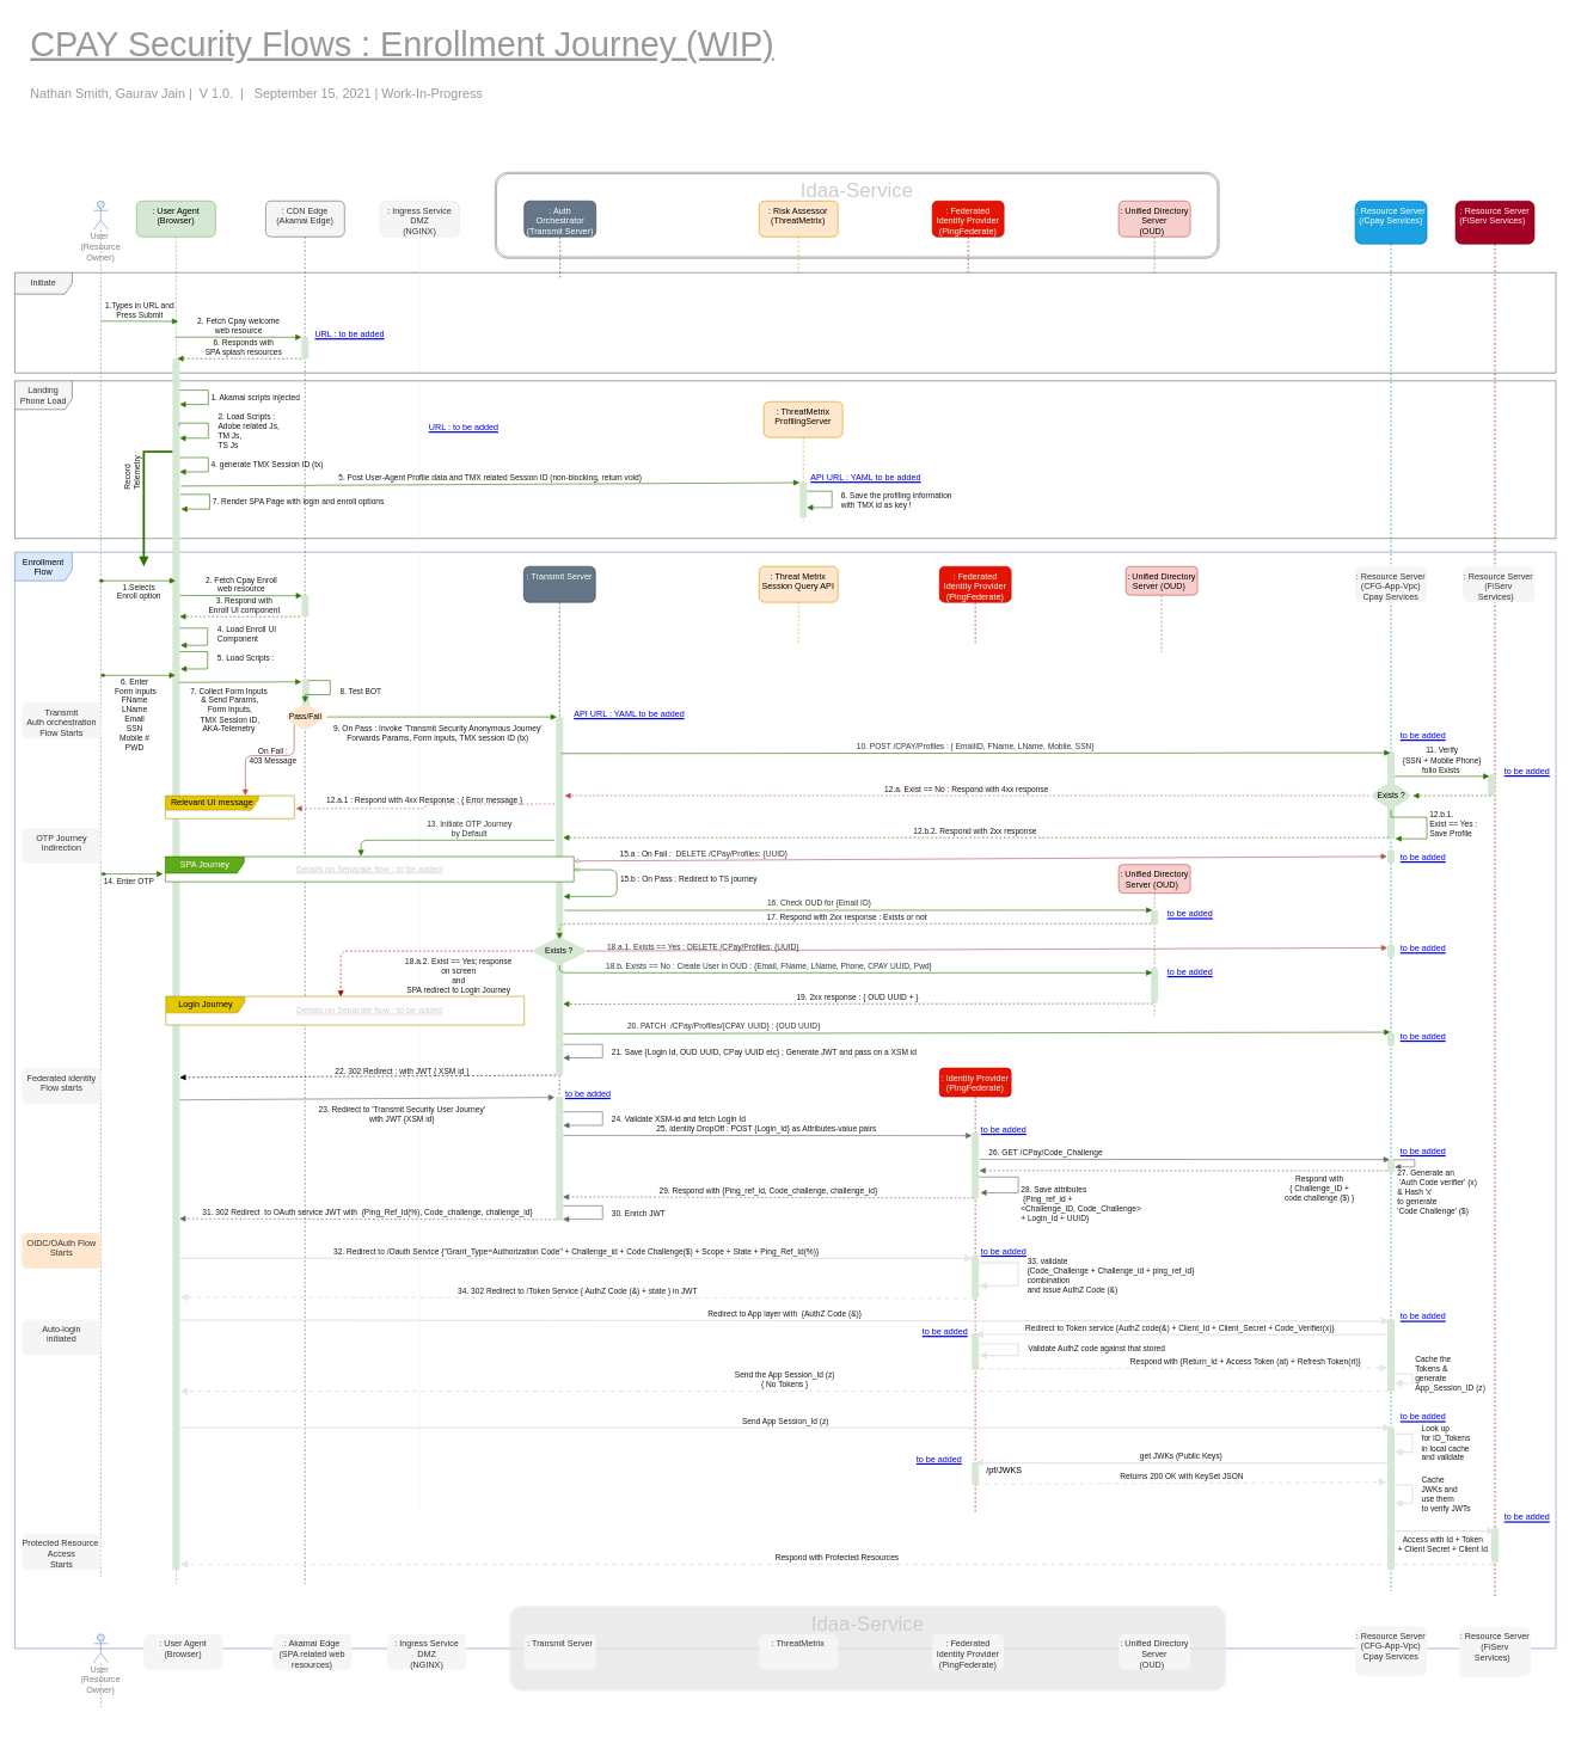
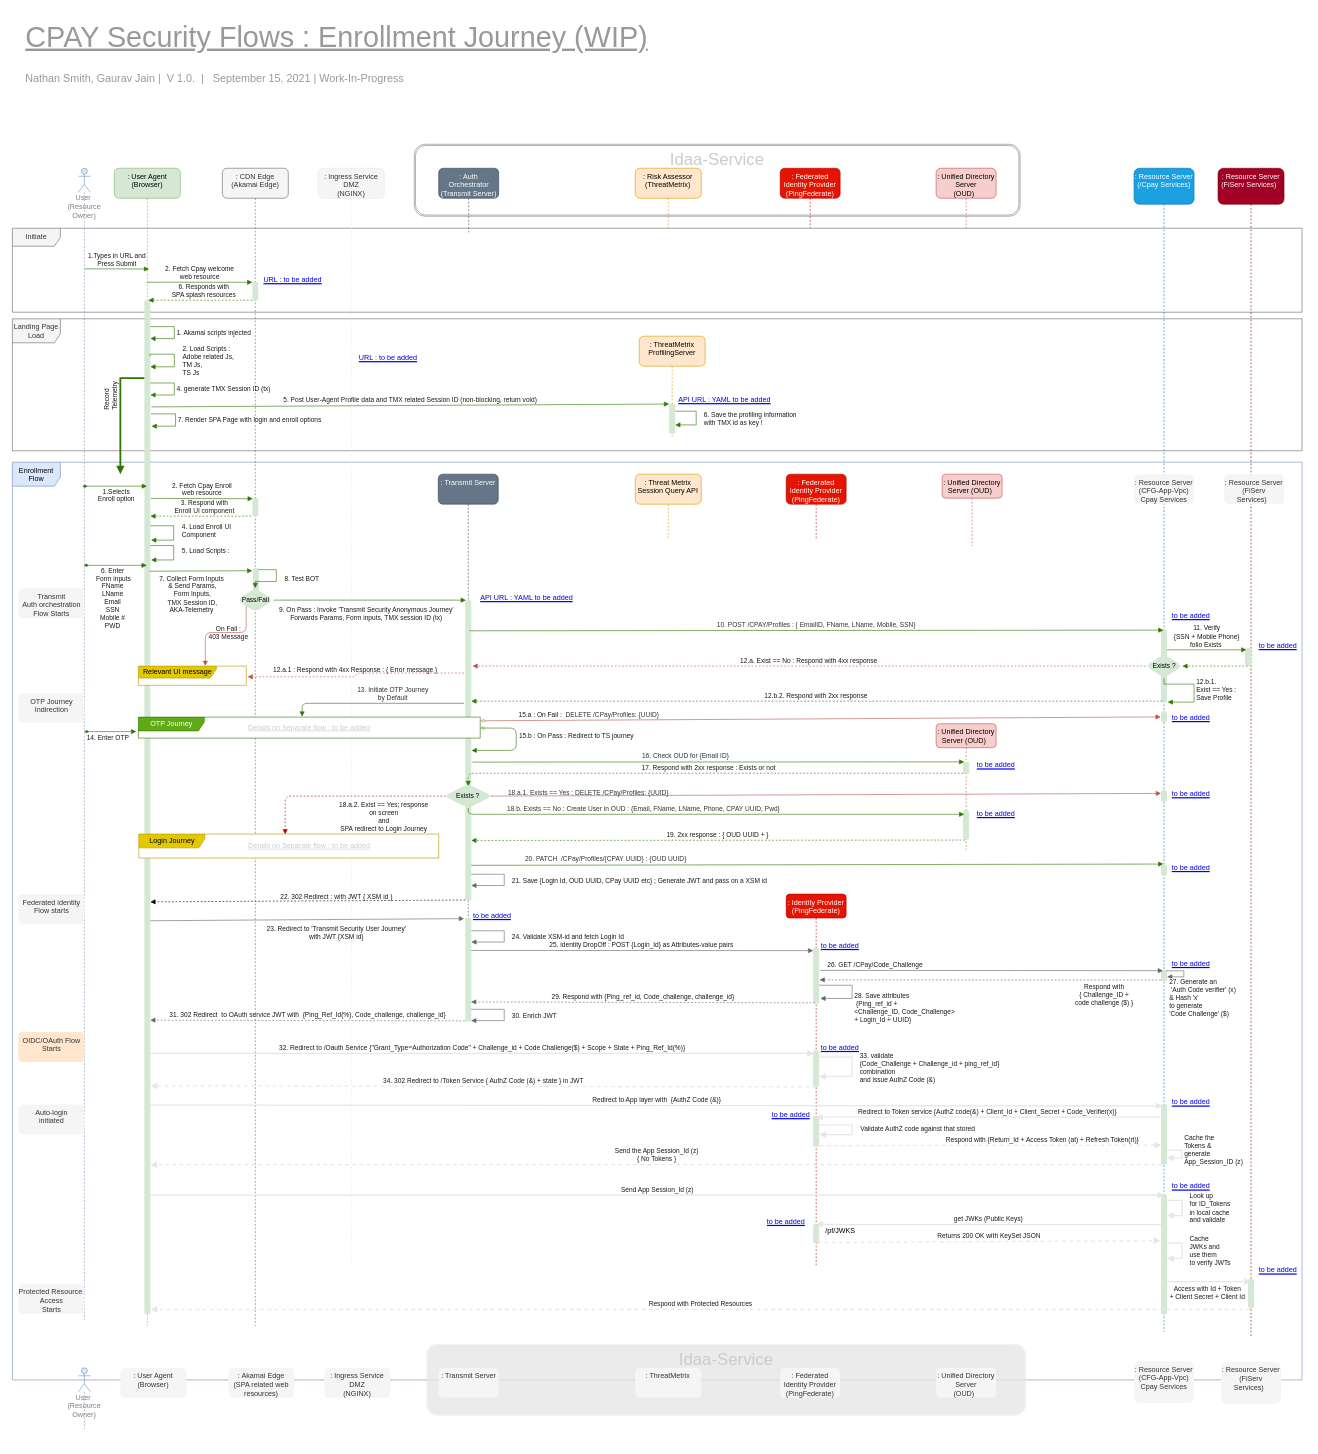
- <mxCell id="7" value="Landing Phone Load" style="shape=umlFrame;whiteSpace=wrap;html=1;rounded=1;shadow=0;glass=0;sketch=0;strokeWidth=1;verticalAlign=top;width=80;height=40;fillColor=#f5f5f5;strokeColor=#666666;swimlaneFillColor=#ffffff;fontColor=#333333;" parent="1" vertex="1"><mxGeometry x="20" y="511" width="2150" height="220" as="geometry" /></mxCell>
+ <mxCell id="7" value="Landing Page Load" style="shape=umlFrame;whiteSpace=wrap;html=1;rounded=1;shadow=0;glass=0;sketch=0;strokeWidth=1;verticalAlign=top;width=80;height=40;fillColor=#f5f5f5;strokeColor=#666666;swimlaneFillColor=#ffffff;fontColor=#333333;" parent="1" vertex="1"><mxGeometry x="20" y="511" width="2150" height="220" as="geometry" /></mxCell>
- <mxCell id="86" value="&lt;font style=&quot;font-size: 11px&quot;&gt;Pass/Fail&lt;/font&gt;" style="rhombus;whiteSpace=wrap;html=1;rounded=1;labelBackgroundColor=none;fillColor=#ffe6cc;strokeColor=none;" parent="1" vertex="1"><mxGeometry x="394.5" y="960" width="61" height="40" as="geometry" /></mxCell>
+ <mxCell id="86" value="&lt;font style=&quot;font-size: 11px&quot;&gt;Pass/Fail&lt;/font&gt;" style="rhombus;whiteSpace=wrap;html=1;rounded=1;labelBackgroundColor=none;fillColor=#d5e8d4;strokeColor=none;" parent="1" vertex="1"><mxGeometry x="394.5" y="960" width="61" height="40" as="geometry" /></mxCell>
- <mxCell id="85" value="SPA Journey" style="shape=umlFrame;tabPosition=left;html=1;boundedLbl=1;labelInHeader=1;width=110;height=23;rounded=1;strokeWidth=1;swimlaneFillColor=#ffffff;fillColor=#60a917;strokeColor=#2D7600;fontColor=#ffffff;" parent="1" vertex="1"><mxGeometry x="230" y="1175" width="570" height="35" as="geometry" /></mxCell>
+ <mxCell id="85" value="OTP Journey" style="shape=umlFrame;tabPosition=left;html=1;boundedLbl=1;labelInHeader=1;width=110;height=23;rounded=1;strokeWidth=1;swimlaneFillColor=#ffffff;fillColor=#60a917;strokeColor=#2D7600;fontColor=#ffffff;" parent="1" vertex="1"><mxGeometry x="230" y="1175" width="570" height="35" as="geometry" /></mxCell>
